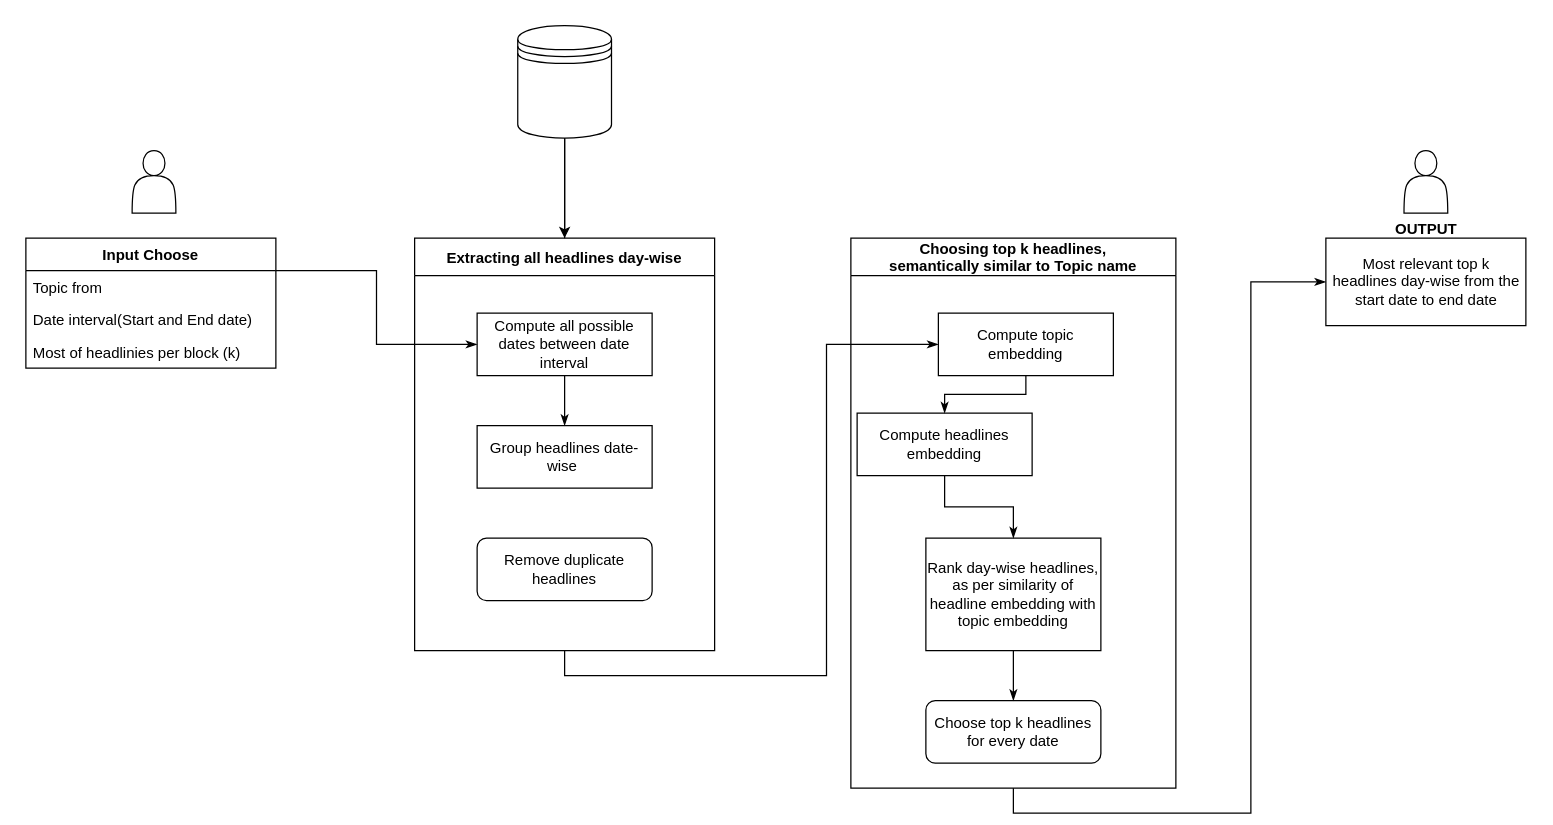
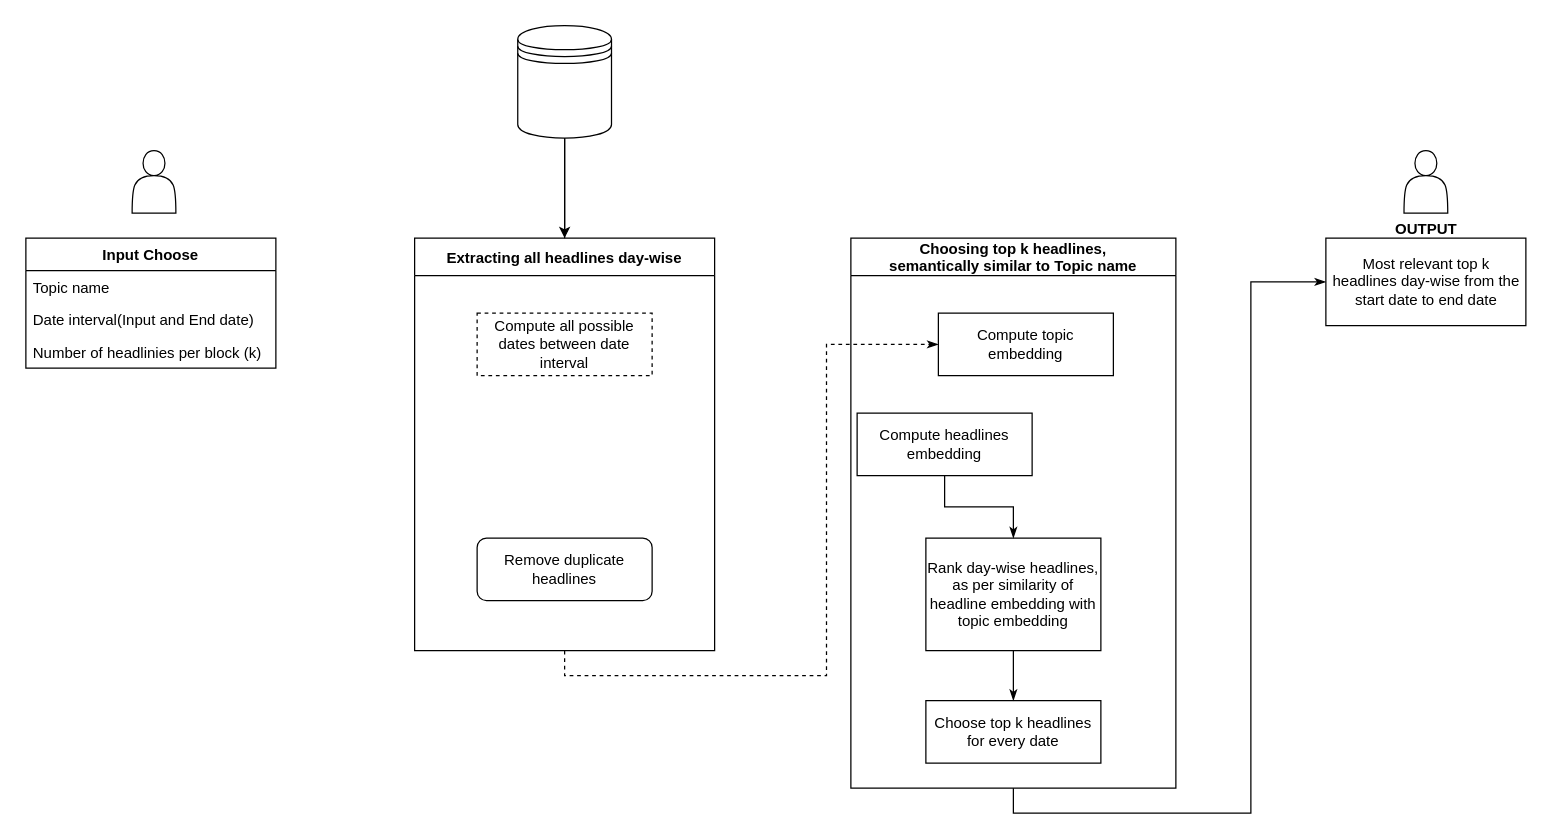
- <mxCell id="4" value="Topic from" style="text;strokeColor=none;fillColor=none;align=left;verticalAlign=top;spacingLeft=4;spacingRight=4;overflow=hidden;rotatable=0;points=[[0,0.5],[1,0.5]];portConstraint=eastwest;" parent="3" vertex="1"><mxGeometry y="26" width="200" height="26" as="geometry" /></mxCell>
+ <mxCell id="4" value="Topic name" style="text;strokeColor=none;fillColor=none;align=left;verticalAlign=top;spacingLeft=4;spacingRight=4;overflow=hidden;rotatable=0;points=[[0,0.5],[1,0.5]];portConstraint=eastwest;" parent="3" vertex="1"><mxGeometry y="26" width="200" height="26" as="geometry" /></mxCell>
- <mxCell id="2" style="edgeStyle=orthogonalEdgeStyle;rounded=0;orthogonalLoop=1;jettySize=auto;html=1;exitX=1;exitY=0.25;exitDx=0;exitDy=0;entryX=0;entryY=0.5;entryDx=0;entryDy=0;startArrow=none;startFill=0;endArrow=classicThin;endFill=1;" edge="1" parent="1" source="3" target="12"><mxGeometry relative="1" as="geometry" /></mxCell>
- <mxCell id="5" value="Date interval(Start and End date)&#10;" style="text;strokeColor=none;fillColor=none;align=left;verticalAlign=top;spacingLeft=4;spacingRight=4;overflow=hidden;rotatable=0;points=[[0,0.5],[1,0.5]];portConstraint=eastwest;" parent="3" vertex="1"><mxGeometry y="52" width="200" height="26" as="geometry" /></mxCell>
+ <mxCell id="5" value="Date interval(Input and End date)&#10;" style="text;strokeColor=none;fillColor=none;align=left;verticalAlign=top;spacingLeft=4;spacingRight=4;overflow=hidden;rotatable=0;points=[[0,0.5],[1,0.5]];portConstraint=eastwest;" parent="3" vertex="1"><mxGeometry y="52" width="200" height="26" as="geometry" /></mxCell>
- <mxCell id="12" value="Compute all possible dates between date interval" style="whiteSpace=wrap;html=1;treeFolding=1;treeMoving=1;newEdgeStyle={&quot;edgeStyle&quot;:&quot;elbowEdgeStyle&quot;,&quot;startArrow&quot;:&quot;none&quot;,&quot;endArrow&quot;:&quot;none&quot;};fillColor=none;" vertex="1" parent="11"><mxGeometry x="50" y="60" width="140" height="50" as="geometry" /></mxCell>
+ <mxCell id="12" value="Compute all possible dates between date interval" style="whiteSpace=wrap;html=1;treeFolding=1;treeMoving=1;newEdgeStyle={&quot;edgeStyle&quot;:&quot;elbowEdgeStyle&quot;,&quot;startArrow&quot;:&quot;none&quot;,&quot;endArrow&quot;:&quot;none&quot;};fillColor=none;dashed=1;" vertex="1" parent="11"><mxGeometry x="50" y="60" width="140" height="50" as="geometry" /></mxCell>
- <mxCell id="6" value="Most of headlinies per block (k)&#10;" style="text;strokeColor=none;fillColor=none;align=left;verticalAlign=top;spacingLeft=4;spacingRight=4;overflow=hidden;rotatable=0;points=[[0,0.5],[1,0.5]];portConstraint=eastwest;" parent="3" vertex="1"><mxGeometry y="78" width="200" height="26" as="geometry" /></mxCell>
+ <mxCell id="6" value="Number of headlinies per block (k)&#10;" style="text;strokeColor=none;fillColor=none;align=left;verticalAlign=top;spacingLeft=4;spacingRight=4;overflow=hidden;rotatable=0;points=[[0,0.5],[1,0.5]];portConstraint=eastwest;" parent="3" vertex="1"><mxGeometry y="78" width="200" height="26" as="geometry" /></mxCell>
- <mxCell id="19" value="" style="edgeStyle=elbowEdgeStyle;rounded=0;orthogonalLoop=1;jettySize=auto;html=1;elbow=vertical;startArrow=none;endArrow=classicThin;startFill=0;endFill=1;" edge="1" parent="17" source="18" target="21"><mxGeometry relative="1" as="geometry" /></mxCell>
- <mxCell id="13" value="" style="edgeStyle=elbowEdgeStyle;rounded=0;orthogonalLoop=1;jettySize=auto;html=1;elbow=vertical;startArrow=none;endArrow=classicThin;startFill=0;endFill=1;" edge="1" source="12" target="14" parent="11"><mxGeometry relative="1" as="geometry" /></mxCell>
- <mxCell id="14" value="Group headlines date-wise&amp;nbsp;" style="whiteSpace=wrap;html=1;treeFolding=1;treeMoving=1;newEdgeStyle={&quot;edgeStyle&quot;:&quot;elbowEdgeStyle&quot;,&quot;startArrow&quot;:&quot;none&quot;,&quot;endArrow&quot;:&quot;none&quot;};fillColor=none;" vertex="1" parent="11"><mxGeometry x="50" y="150" width="140" height="50" as="geometry" /></mxCell>
- <mxCell id="10" style="edgeStyle=orthogonalEdgeStyle;rounded=0;orthogonalLoop=1;jettySize=auto;html=1;exitX=0.5;exitY=1;exitDx=0;exitDy=0;entryX=0;entryY=0.5;entryDx=0;entryDy=0;startArrow=none;startFill=0;endArrow=classicThin;endFill=1;" edge="1" parent="1" source="11" target="18"><mxGeometry relative="1" as="geometry" /></mxCell>
+ <mxCell id="10" style="edgeStyle=orthogonalEdgeStyle;rounded=0;orthogonalLoop=1;jettySize=auto;html=1;exitX=0.5;exitY=1;exitDx=0;exitDy=0;entryX=0;entryY=0.5;entryDx=0;entryDy=0;startArrow=none;startFill=0;endArrow=classicThin;endFill=1;dashed=1;" edge="1" parent="1" source="11" target="18"><mxGeometry relative="1" as="geometry" /></mxCell>
- <mxCell id="24" value="Choose top k headlines for every date" style="whiteSpace=wrap;html=1;treeFolding=1;treeMoving=1;newEdgeStyle={&quot;edgeStyle&quot;:&quot;elbowEdgeStyle&quot;,&quot;startArrow&quot;:&quot;none&quot;,&quot;endArrow&quot;:&quot;none&quot;};fillColor=none;rounded=1;" vertex="1" parent="17"><mxGeometry x="60" y="370" width="140" height="50" as="geometry" /></mxCell>
+ <mxCell id="24" value="Choose top k headlines for every date" style="whiteSpace=wrap;html=1;treeFolding=1;treeMoving=1;newEdgeStyle={&quot;edgeStyle&quot;:&quot;elbowEdgeStyle&quot;,&quot;startArrow&quot;:&quot;none&quot;,&quot;endArrow&quot;:&quot;none&quot;};fillColor=none;" vertex="1" parent="17"><mxGeometry x="60" y="370" width="140" height="50" as="geometry" /></mxCell>
